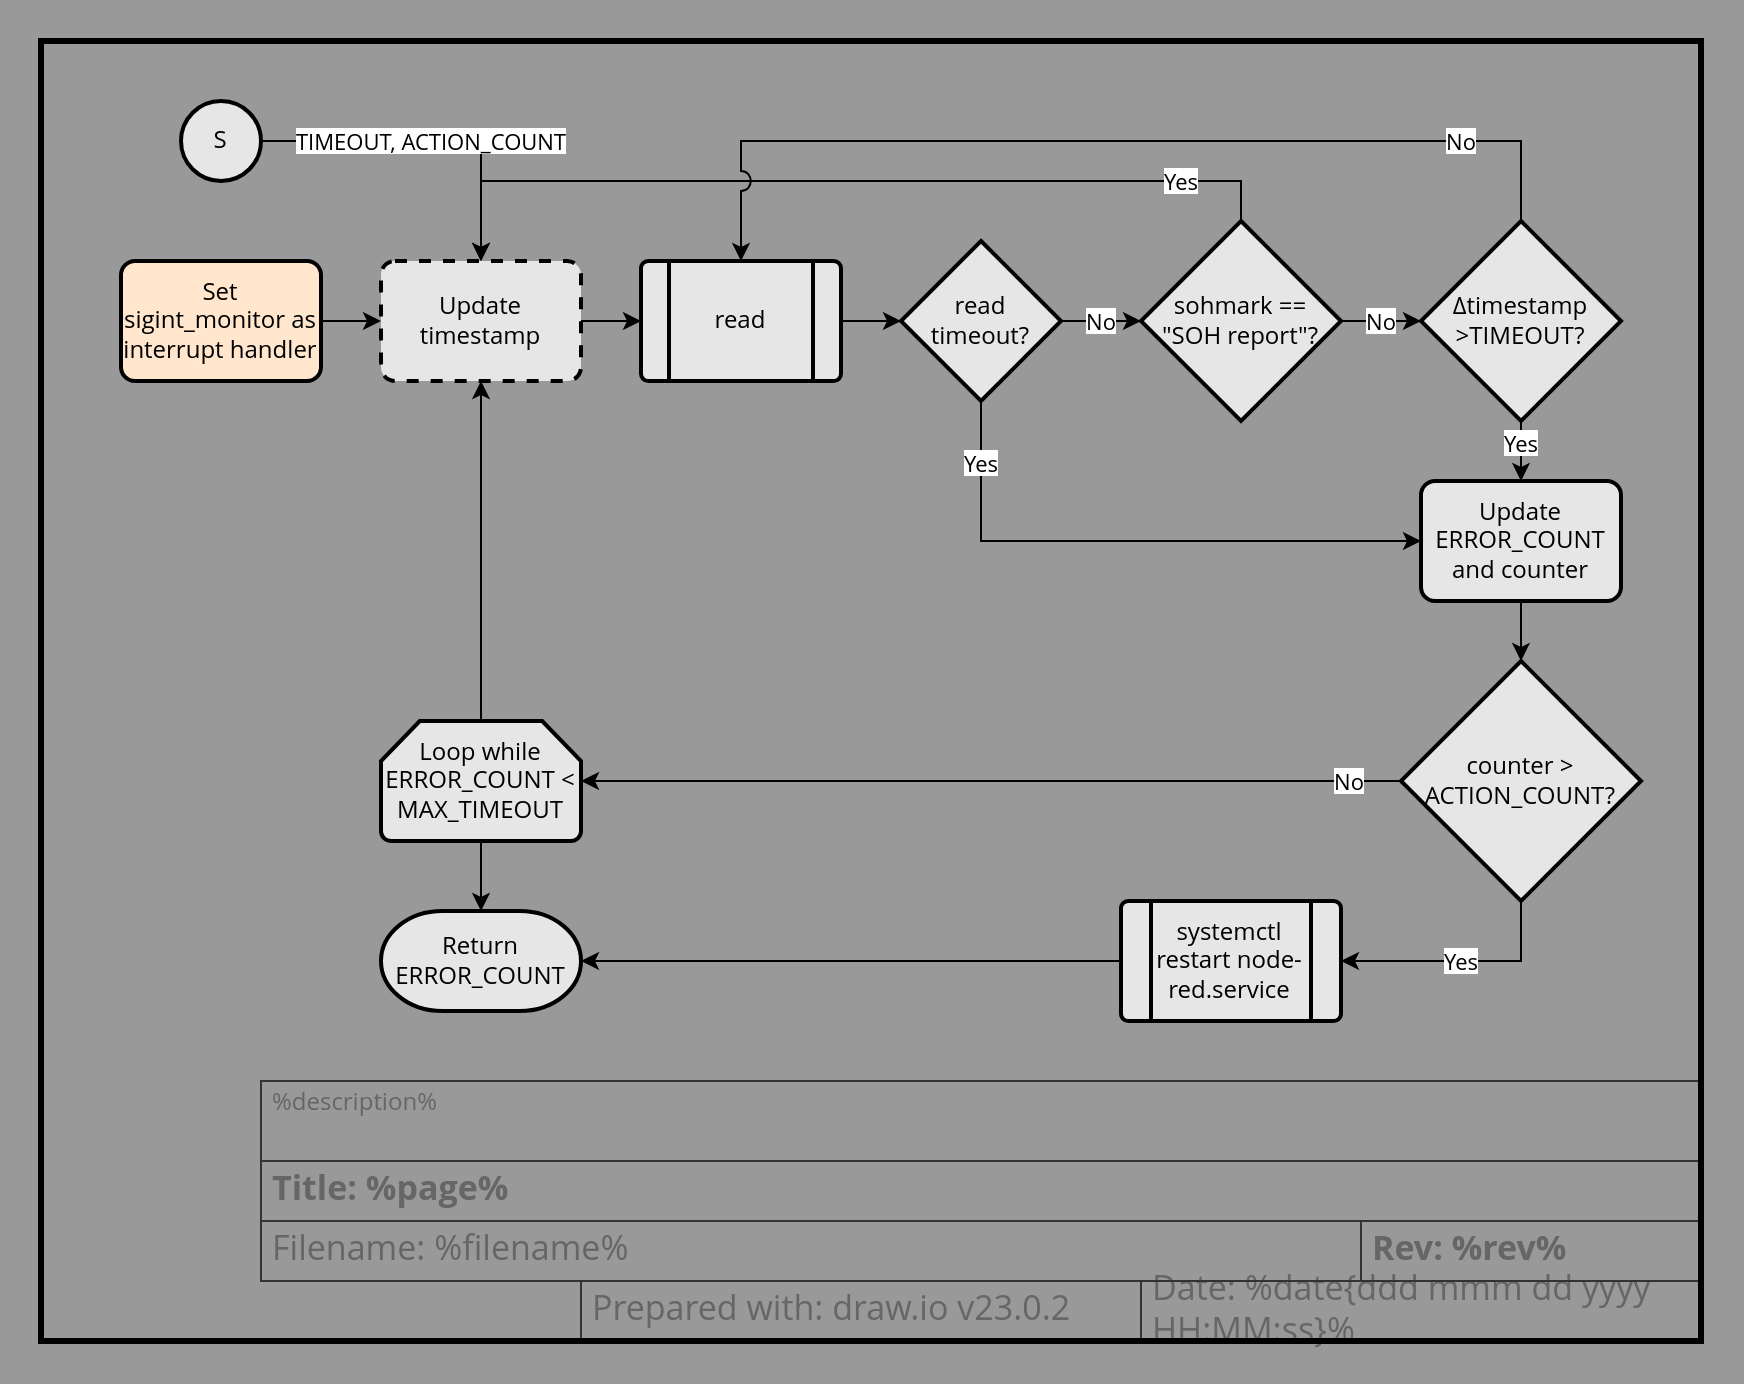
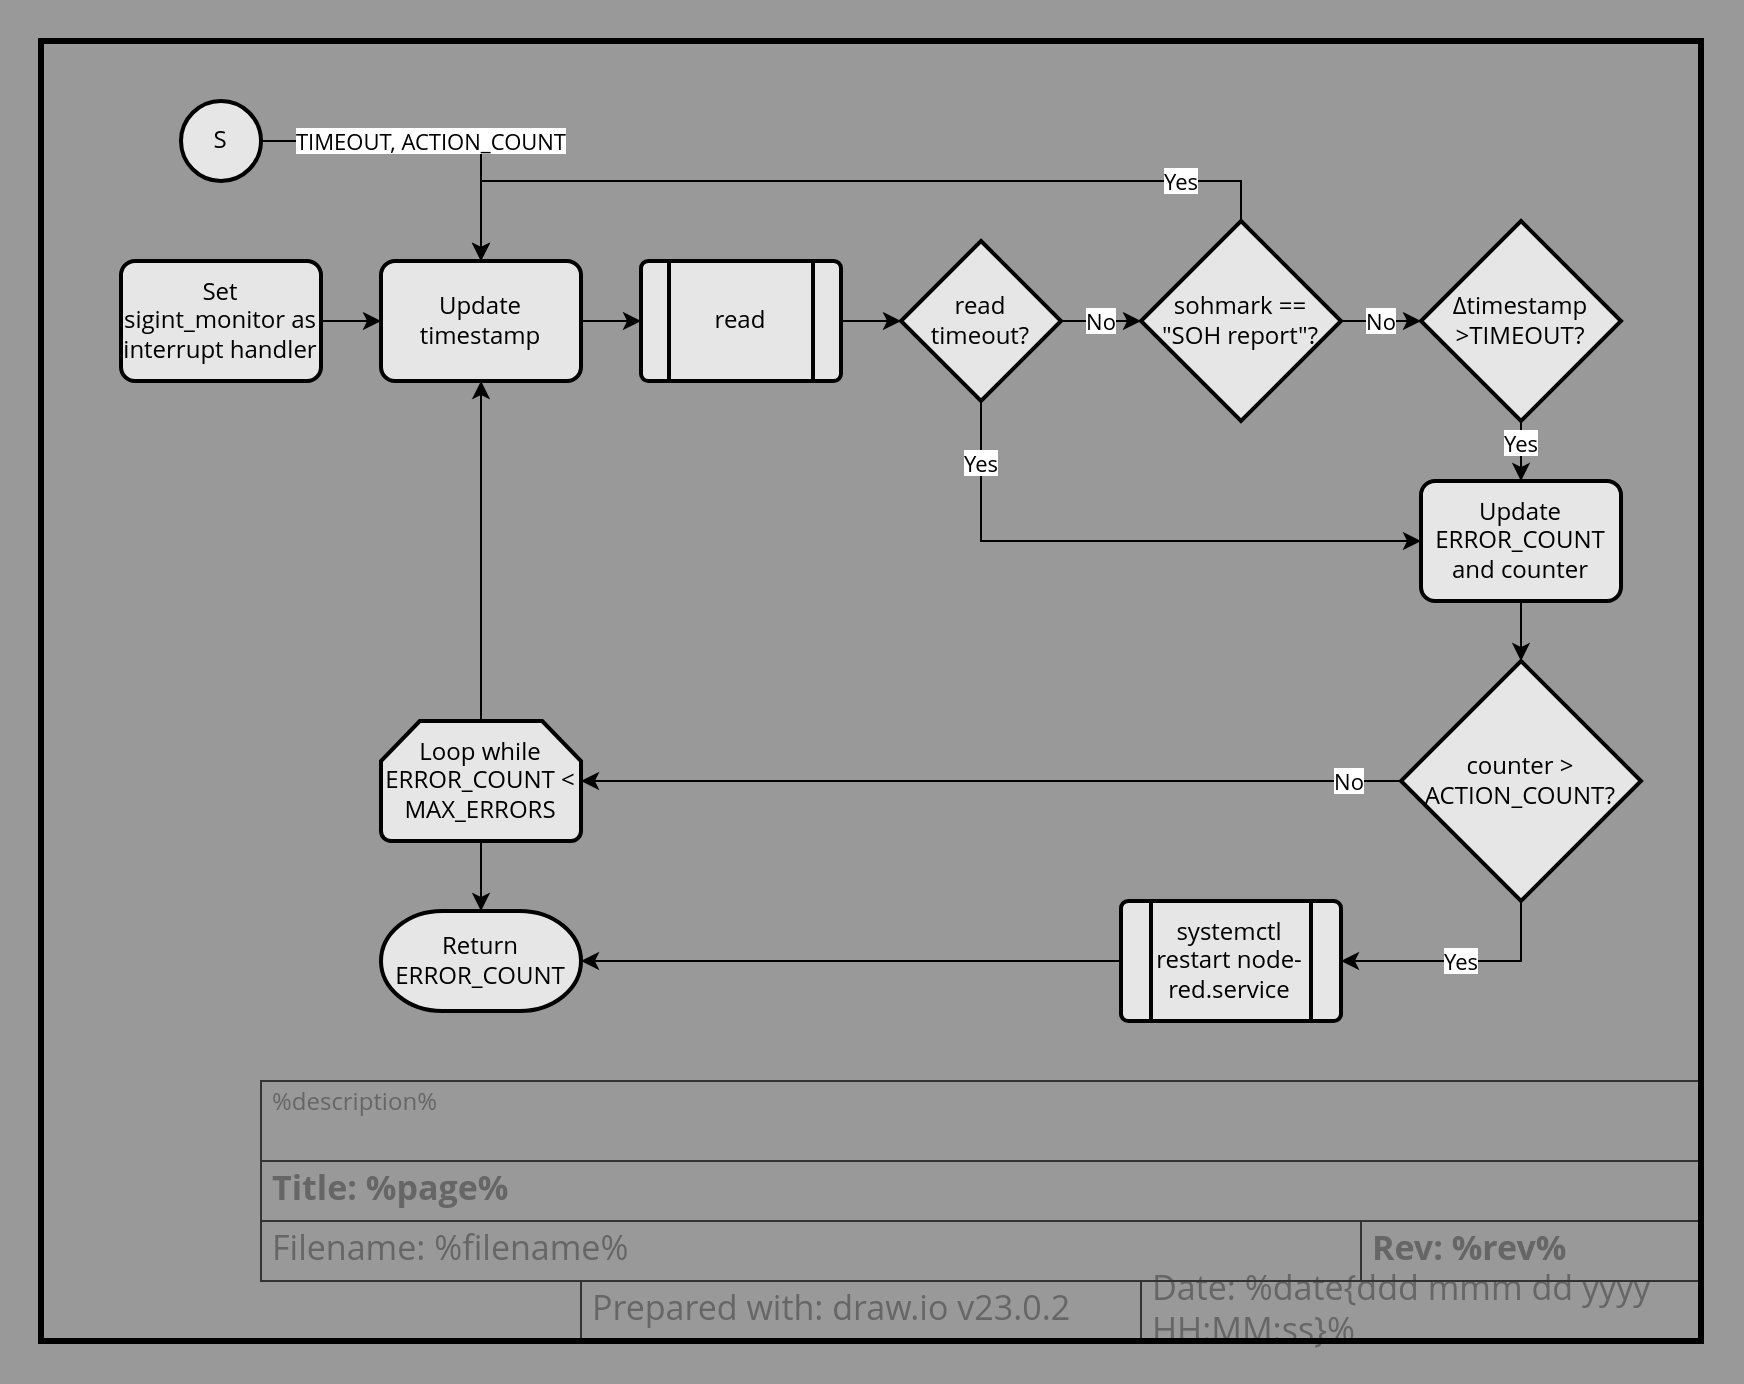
- <mxCell id="36" value="No" style="edgeStyle=orthogonalEdgeStyle;rounded=0;orthogonalLoop=1;jettySize=auto;html=1;entryX=0.5;entryY=0;entryDx=0;entryDy=0;exitX=0.5;exitY=0;exitDx=0;exitDy=0;exitPerimeter=0;fontFamily=Open Sans;jumpStyle=arc;jumpSize=10;" edge="1" parent="10" source="31" target="25"><mxGeometry x="-0.714" relative="1" as="geometry"><Array as="points"><mxPoint x="760" y="70" /><mxPoint x="370" y="70" /></Array><mxPoint as="offset" /></mxGeometry></mxCell>
- <mxCell id="20" value="Set sigint_monitor as interrupt handler" style="rounded=1;whiteSpace=wrap;html=1;absoluteArcSize=1;arcSize=14;strokeWidth=2;fillColor=#ffe6cc;fontFamily=Open Sans;" parent="10" vertex="1"><mxGeometry x="60" y="130" width="100" height="60" as="geometry" /></mxCell>
+ <mxCell id="20" value="Set sigint_monitor as interrupt handler" style="rounded=1;whiteSpace=wrap;html=1;absoluteArcSize=1;arcSize=14;strokeWidth=2;fillColor=#E6E6E6;fontFamily=Open Sans;" parent="10" vertex="1"><mxGeometry x="60" y="130" width="100" height="60" as="geometry" /></mxCell>
- <mxCell id="13" value="Update timestamp" style="rounded=1;whiteSpace=wrap;html=1;absoluteArcSize=1;arcSize=14;strokeWidth=2;fillColor=#E6E6E6;fontFamily=Open Sans;dashed=1;" parent="10" vertex="1"><mxGeometry x="190" y="130" width="100" height="60" as="geometry" /></mxCell>
+ <mxCell id="13" value="Update timestamp" style="rounded=1;whiteSpace=wrap;html=1;absoluteArcSize=1;arcSize=14;strokeWidth=2;fillColor=#E6E6E6;fontFamily=Open Sans;" parent="10" vertex="1"><mxGeometry x="190" y="130" width="100" height="60" as="geometry" /></mxCell>
- <mxCell id="23" value="Loop while ERROR_COUNT &amp;lt; MAX_TIMEOUT" style="strokeWidth=2;html=1;shape=mxgraph.flowchart.loop_limit;whiteSpace=wrap;fillColor=#E6E6E6;fontFamily=Open Sans;" parent="10" vertex="1"><mxGeometry x="190" y="360" width="100" height="60" as="geometry" /></mxCell>
+ <mxCell id="23" value="Loop while ERROR_COUNT &amp;lt; MAX_ERRORS" style="strokeWidth=2;html=1;shape=mxgraph.flowchart.loop_limit;whiteSpace=wrap;fillColor=#E6E6E6;fontFamily=Open Sans;" parent="10" vertex="1"><mxGeometry x="190" y="360" width="100" height="60" as="geometry" /></mxCell>
